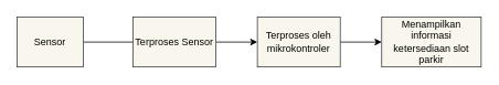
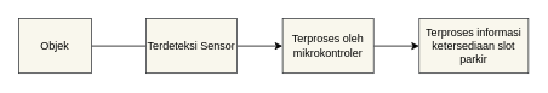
- <mxCell id="3" value="&lt;font color=&quot;#000000&quot;&gt;Sensor&lt;/font&gt;" style="rounded=0;whiteSpace=wrap;html=1;fillColor=#f9f7ed;strokeColor=#36393d;" vertex="1" parent="1"><mxGeometry x="20" y="20" width="80" height="60" as="geometry" /></mxCell>
+ <mxCell id="3" value="&lt;font color=&quot;#000000&quot;&gt;Objek&lt;/font&gt;" style="rounded=0;whiteSpace=wrap;html=1;fillColor=#f9f7ed;strokeColor=#36393d;" vertex="1" parent="1"><mxGeometry x="20" y="20" width="80" height="60" as="geometry" /></mxCell>
- <mxCell id="5" value="&lt;font color=&quot;#000000&quot;&gt;Terproses Sensor&lt;/font&gt;" style="rounded=0;whiteSpace=wrap;html=1;fillColor=#f9f7ed;strokeColor=#36393d;" vertex="1" parent="1"><mxGeometry x="160" y="20" width="100" height="60" as="geometry" /></mxCell>
+ <mxCell id="5" value="&lt;font color=&quot;#000000&quot;&gt;Terdeteksi Sensor&lt;/font&gt;" style="rounded=0;whiteSpace=wrap;html=1;fillColor=#f9f7ed;strokeColor=#36393d;" vertex="1" parent="1"><mxGeometry x="160" y="20" width="100" height="60" as="geometry" /></mxCell>
- <mxCell id="8" value="&lt;font color=&quot;#000000&quot;&gt;Menampilkan informasi ketersediaan slot parkir&lt;/font&gt;" style="rounded=0;whiteSpace=wrap;html=1;fillColor=#f9f7ed;strokeColor=#36393d;" vertex="1" parent="1"><mxGeometry x="460" y="20" width="120" height="60" as="geometry" /></mxCell>
+ <mxCell id="8" value="&lt;font color=&quot;#000000&quot;&gt;Terproses informasi ketersediaan slot parkir&lt;/font&gt;" style="rounded=0;whiteSpace=wrap;html=1;fillColor=#f9f7ed;strokeColor=#36393d;" vertex="1" parent="1"><mxGeometry x="460" y="20" width="120" height="60" as="geometry" /></mxCell>
